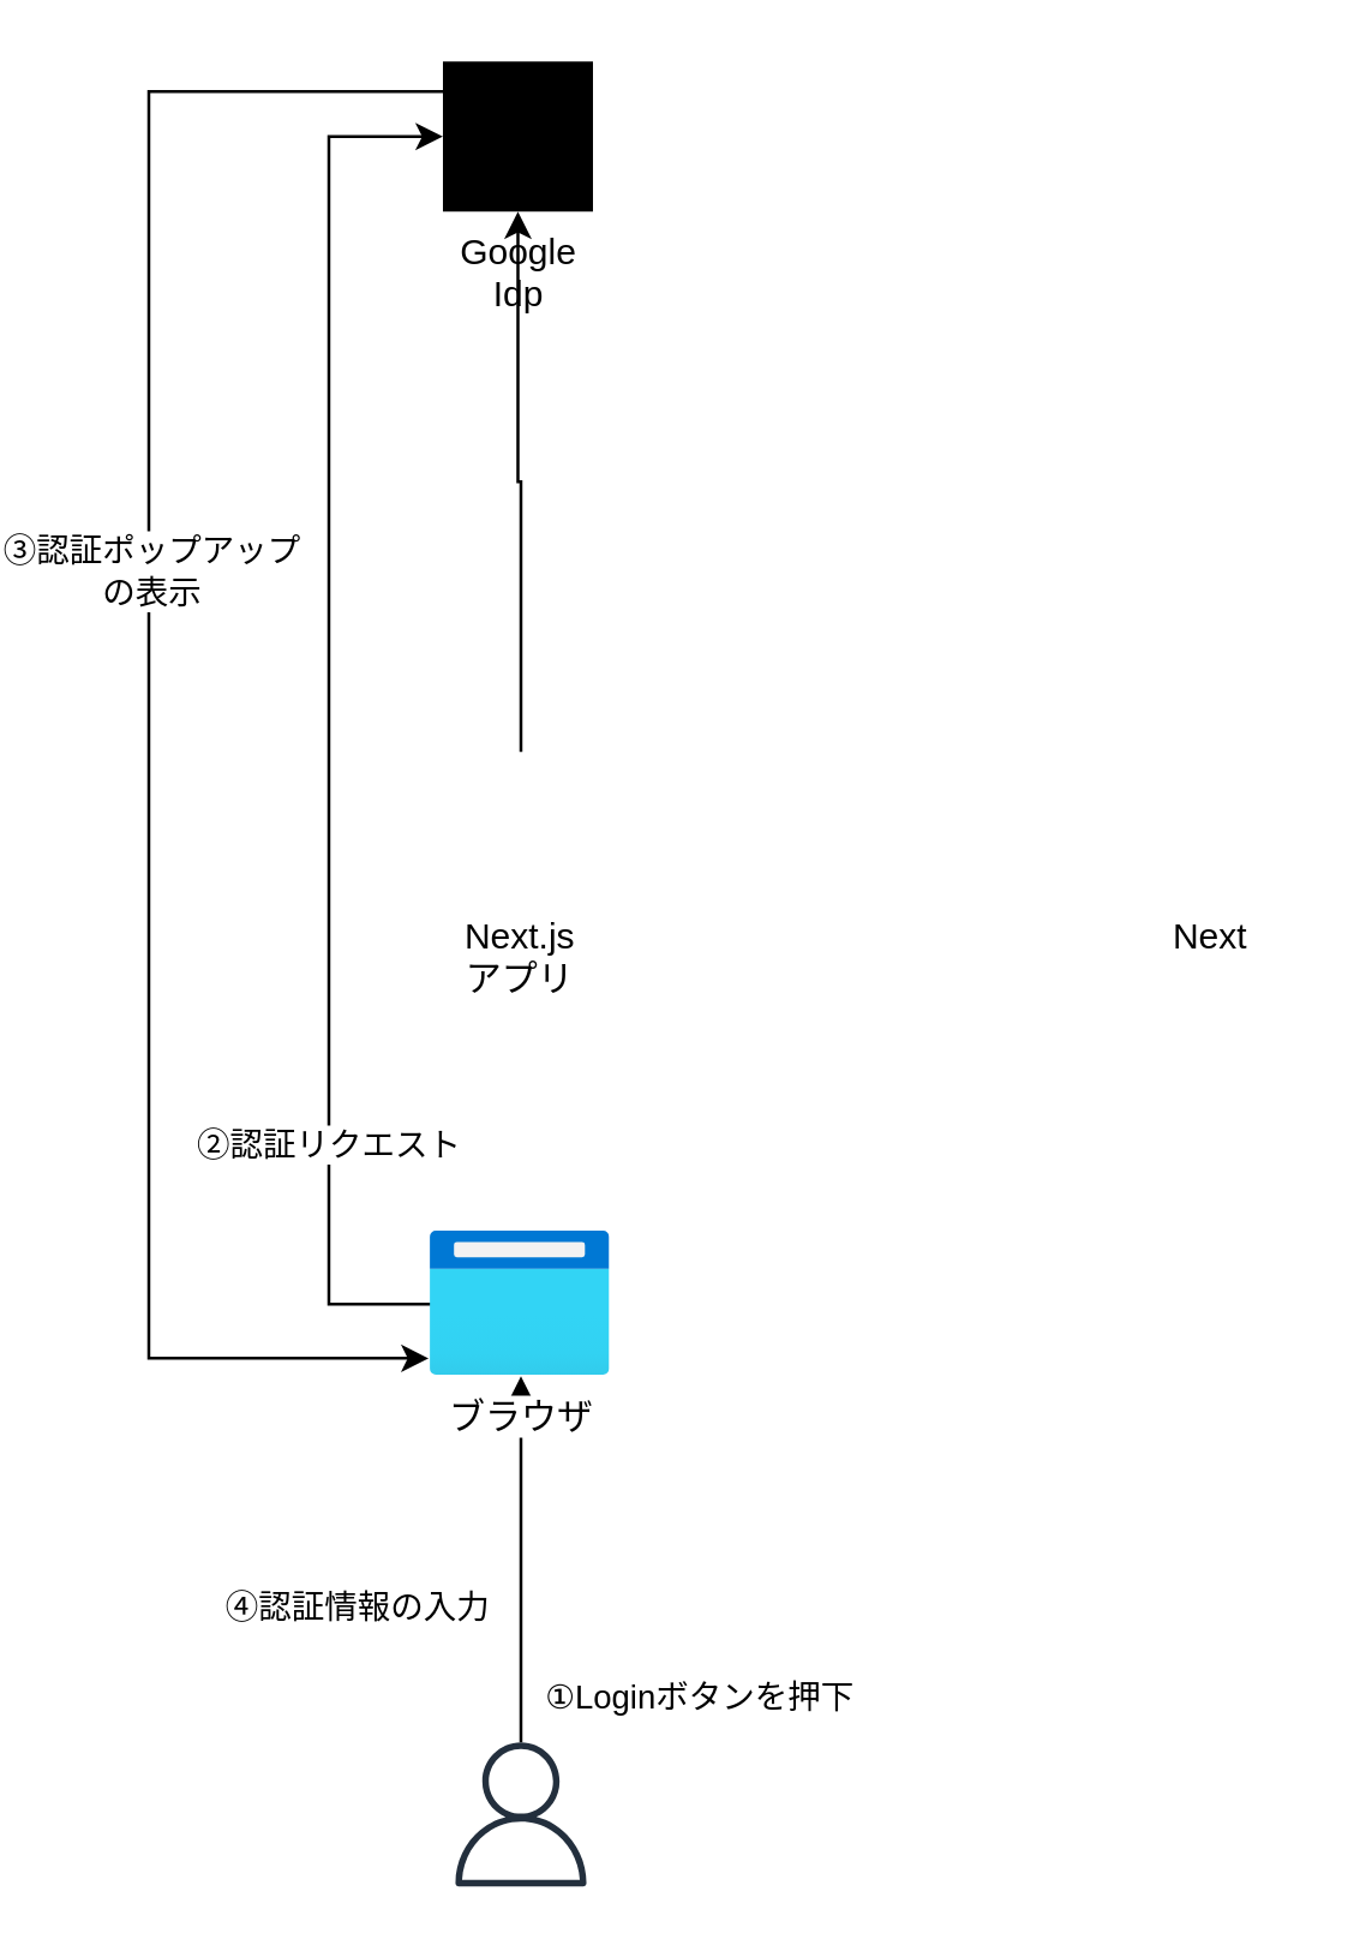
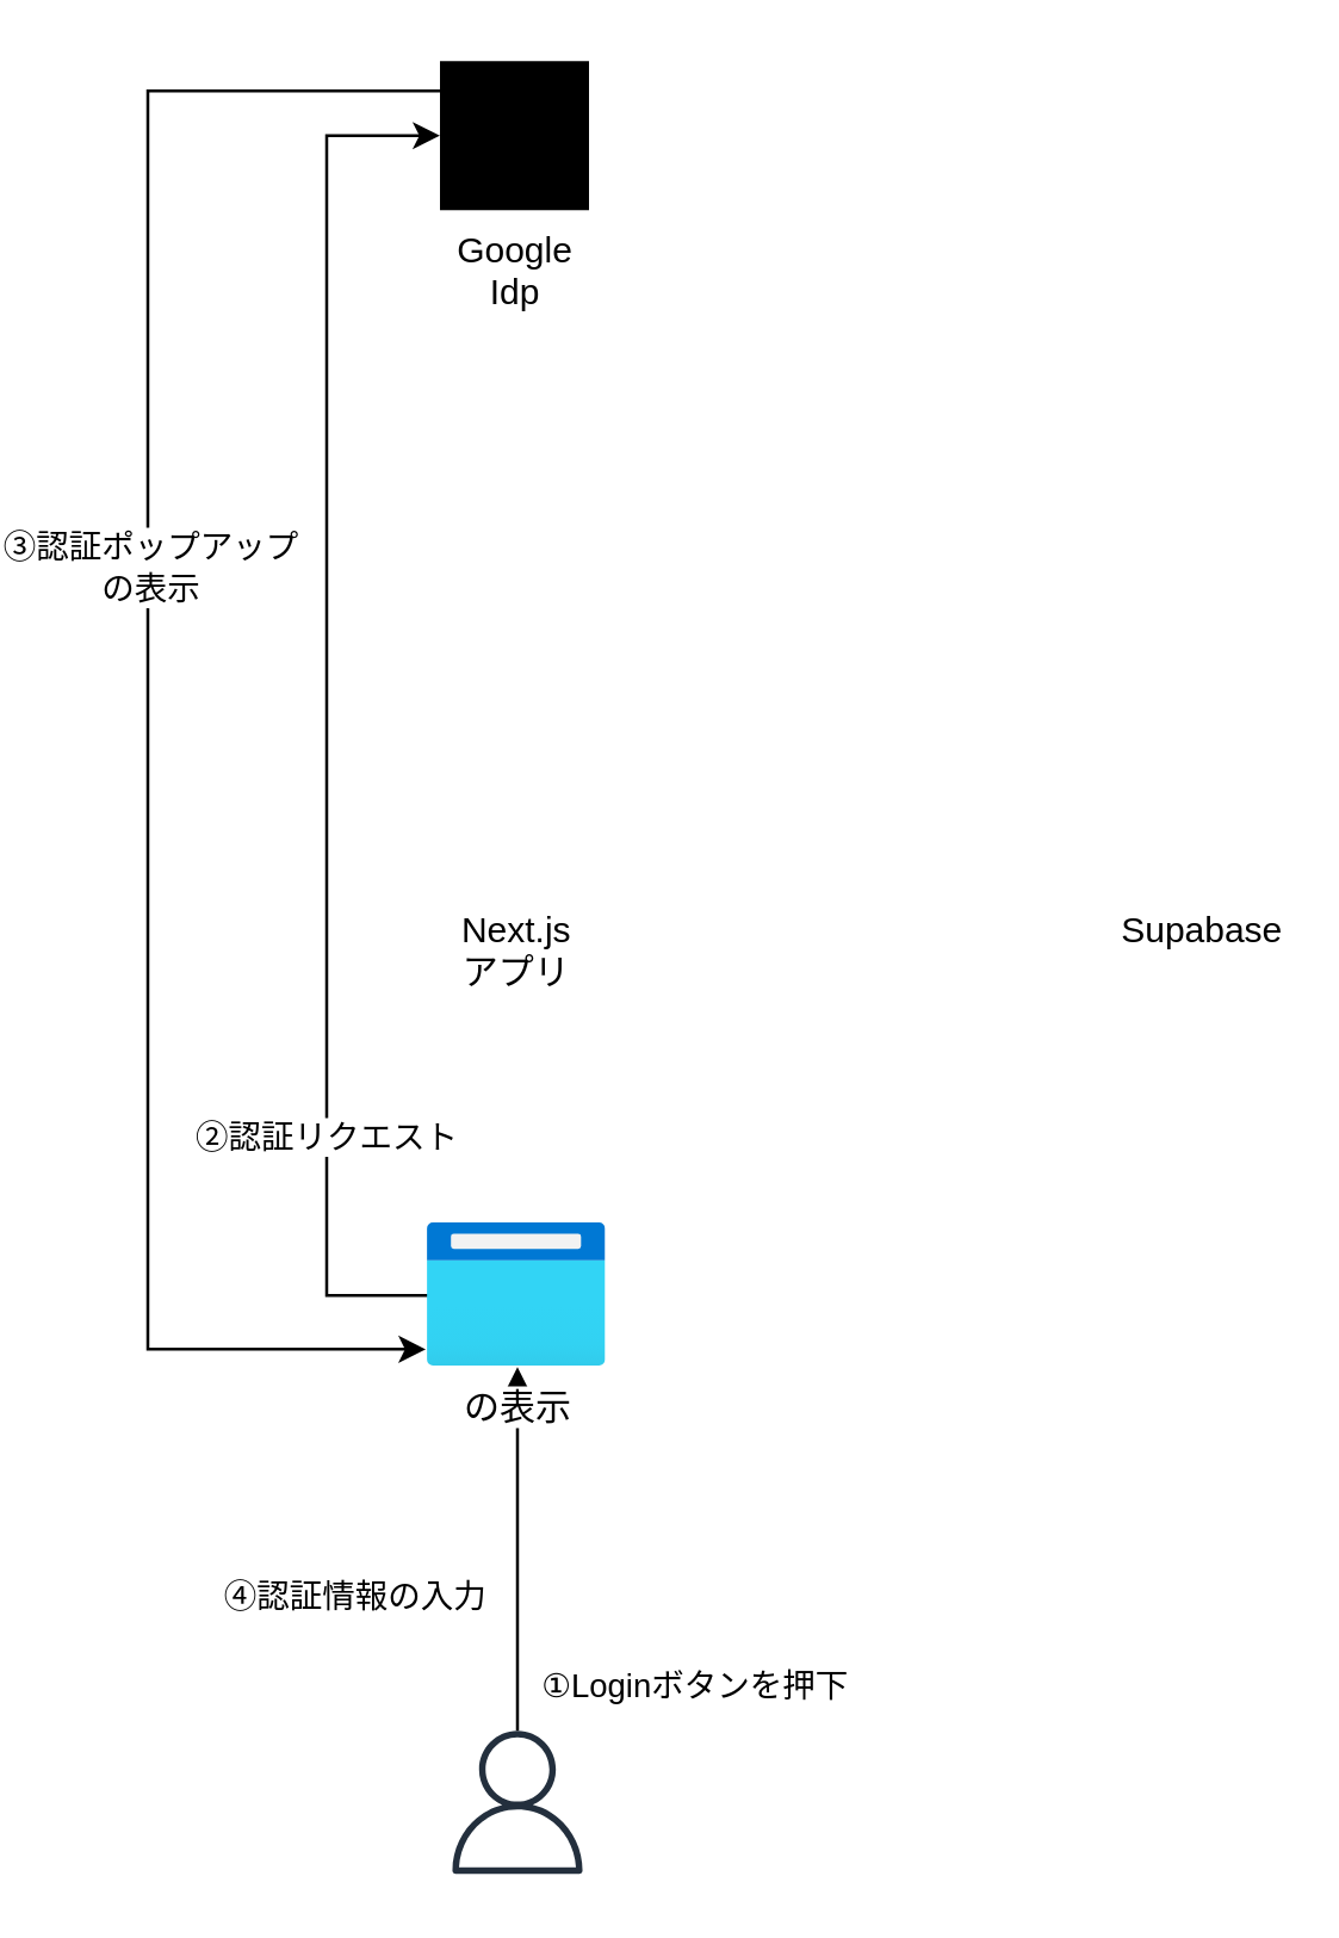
- <mxCell id="2" style="edgeStyle=orthogonalEdgeStyle;rounded=0;orthogonalLoop=1;jettySize=auto;html=1;" edge="1" parent="1" source="3" target="11"><mxGeometry relative="1" as="geometry" /></mxCell>
- <mxCell id="4" value="Next" style="shape=image;verticalLabelPosition=bottom;labelBackgroundColor=default;verticalAlign=top;aspect=fixed;imageAspect=0;image=https://media.licdn.com/dms/image/v2/D4E0BAQERGTXCf4yK8A/company-logo_200_200/company-logo_200_200/0/1692094901296/supabase_logo?e=2147483647&amp;v=beta&amp;t=2P19Am6Q8r8Ghtf5o6Z8U8Qe-bhHAFD5KJLM-ObMSCc;" vertex="1" parent="1"><mxGeometry x="350" y="250" width="48" height="48" as="geometry" /></mxCell>
+ <mxCell id="4" value="Supabase" style="shape=image;verticalLabelPosition=bottom;labelBackgroundColor=default;verticalAlign=top;aspect=fixed;imageAspect=0;image=https://media.licdn.com/dms/image/v2/D4E0BAQERGTXCf4yK8A/company-logo_200_200/company-logo_200_200/0/1692094901296/supabase_logo?e=2147483647&amp;v=beta&amp;t=2P19Am6Q8r8Ghtf5o6Z8U8Qe-bhHAFD5KJLM-ObMSCc;" vertex="1" parent="1"><mxGeometry x="350" y="250" width="48" height="48" as="geometry" /></mxCell>
- <mxCell id="10" value="ブラウザ" style="image;aspect=fixed;html=1;points=[];align=center;fontSize=12;image=img/lib/azure2/general/Browser.svg;" vertex="1" parent="1"><mxGeometry x="114" y="410" width="60" height="48" as="geometry" /></mxCell>
+ <mxCell id="10" value="の表示" style="image;aspect=fixed;html=1;points=[];align=center;fontSize=12;image=img/lib/azure2/general/Browser.svg;" vertex="1" parent="1"><mxGeometry x="114" y="410" width="60" height="48" as="geometry" /></mxCell>
